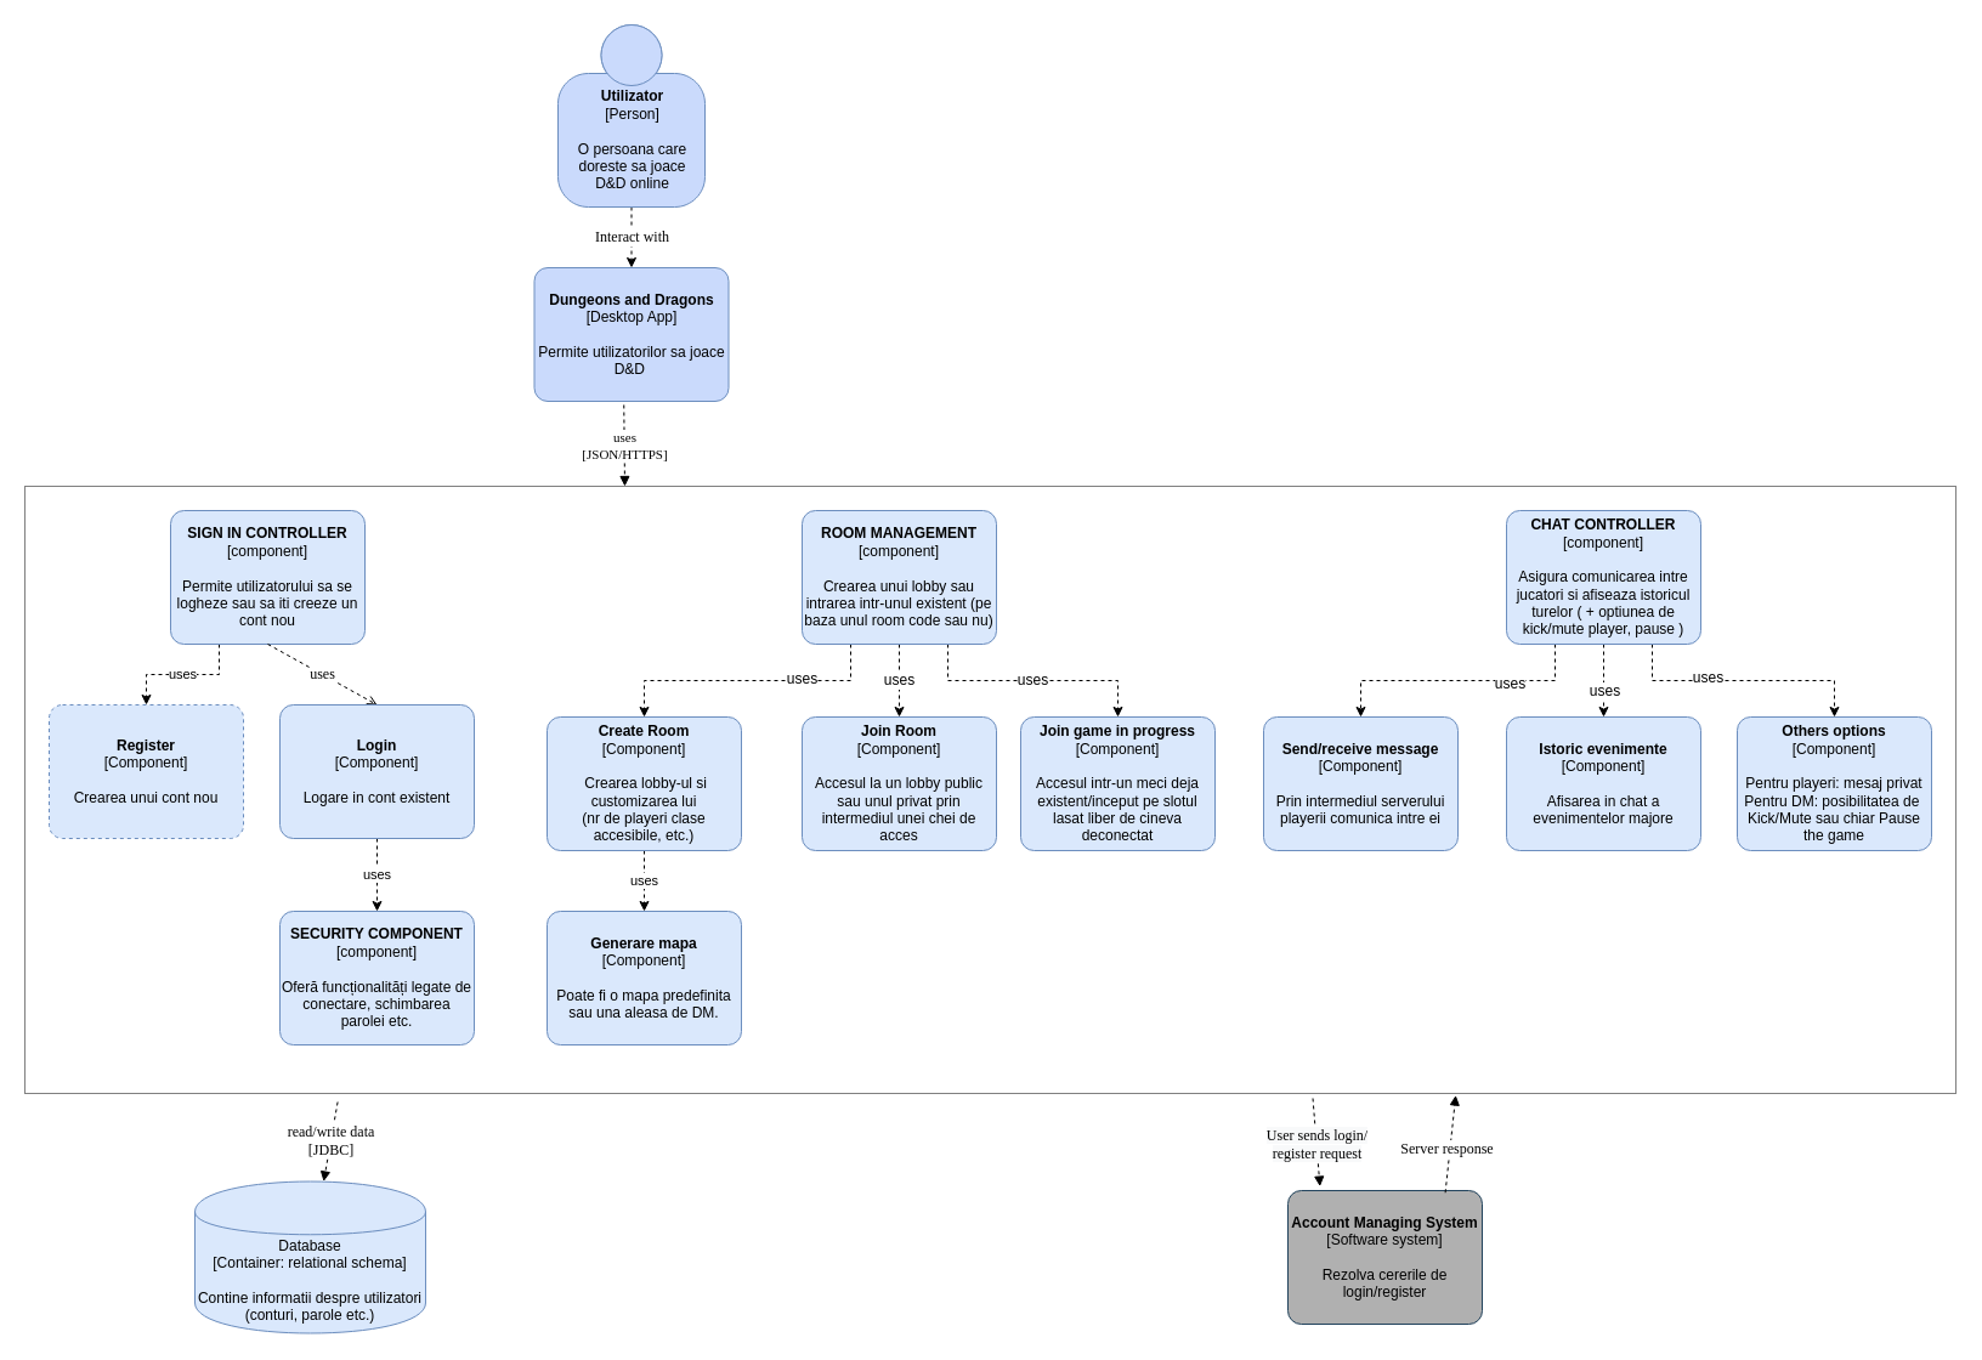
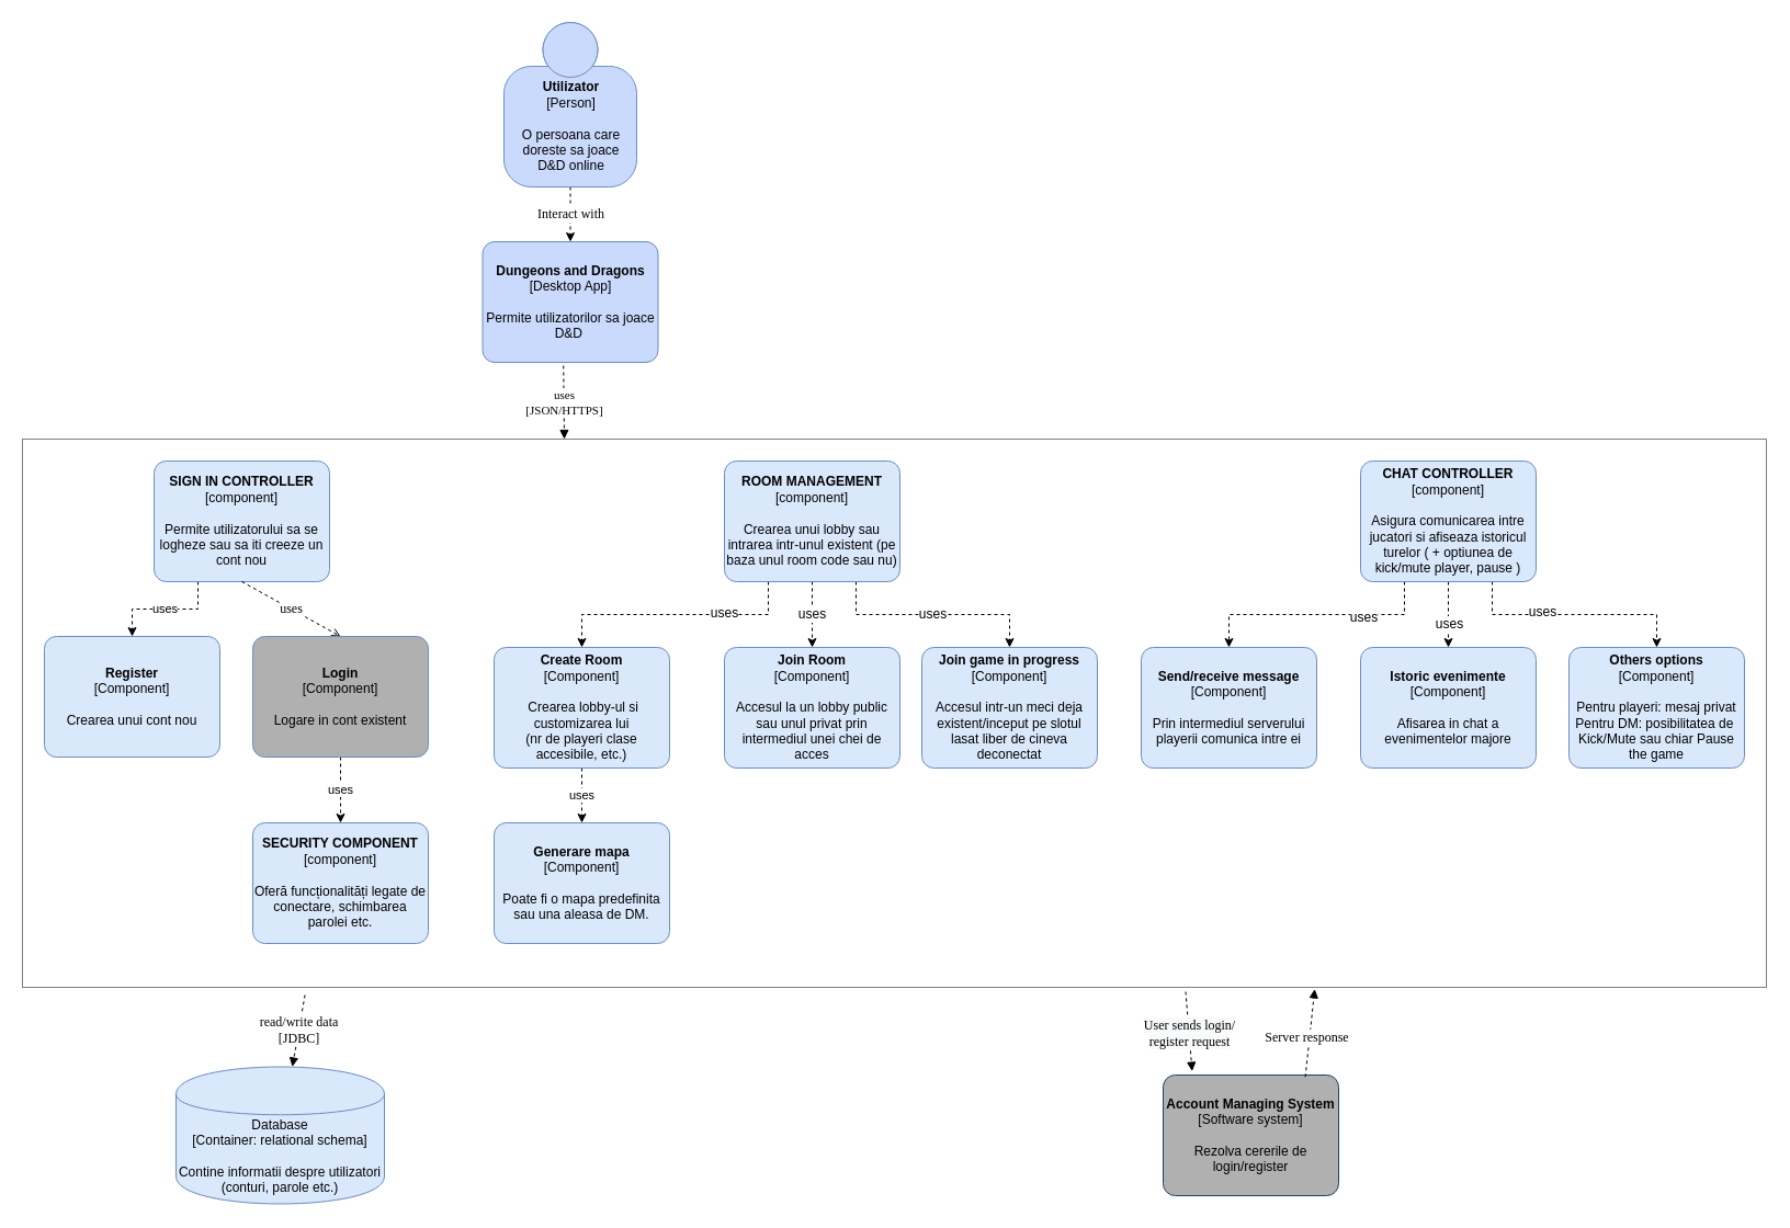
- <mxCell id="37" value="&lt;b&gt;Register&lt;/b&gt;&lt;br&gt;&lt;div&gt;[Component]&lt;/div&gt;&lt;br&gt;&lt;div&gt;Crearea unui cont nou&lt;/div&gt;" style="rounded=1;whiteSpace=wrap;html=1;labelBackgroundColor=none;fillColor=#dae8fc;fontColor=#000000;align=center;arcSize=10;strokeColor=#6c8ebf;points=[[0.25,0,0],[0.5,0,0],[0.75,0,0],[1,0.25,0],[1,0.5,0],[1,0.75,0],[0.75,1,0],[0.5,1,0],[0.25,1,0],[0,0.75,0],[0,0.5,0],[0,0.25,0]];dashed=1;" vertex="1" parent="1"><mxGeometry x="40" y="580" width="160" height="110.0" as="geometry" /></mxCell>
+ <mxCell id="37" value="&lt;b&gt;Register&lt;/b&gt;&lt;br&gt;&lt;div&gt;[Component]&lt;/div&gt;&lt;br&gt;&lt;div&gt;Crearea unui cont nou&lt;/div&gt;" style="rounded=1;whiteSpace=wrap;html=1;labelBackgroundColor=none;fillColor=#dae8fc;fontColor=#000000;align=center;arcSize=10;strokeColor=#6c8ebf;points=[[0.25,0,0],[0.5,0,0],[0.75,0,0],[1,0.25,0],[1,0.5,0],[1,0.75,0],[0.75,1,0],[0.5,1,0],[0.25,1,0],[0,0.75,0],[0,0.5,0],[0,0.25,0]];" vertex="1" parent="1"><mxGeometry x="40" y="580" width="160" height="110.0" as="geometry" /></mxCell>
- <mxCell id="36" value="&lt;b&gt;Login&lt;/b&gt;&lt;br&gt;&lt;div&gt;[Component]&lt;/div&gt;&lt;br&gt;&lt;div&gt;Logare in cont existent&lt;/div&gt;" style="rounded=1;whiteSpace=wrap;html=1;labelBackgroundColor=none;fillColor=#dae8fc;fontColor=#000000;align=center;arcSize=10;strokeColor=#6c8ebf;points=[[0.25,0,0],[0.5,0,0],[0.75,0,0],[1,0.25,0],[1,0.5,0],[1,0.75,0],[0.75,1,0],[0.5,1,0],[0.25,1,0],[0,0.75,0],[0,0.5,0],[0,0.25,0]];" vertex="1" parent="1"><mxGeometry x="230" y="580" width="160" height="110.0" as="geometry" /></mxCell>
+ <mxCell id="36" value="&lt;b&gt;Login&lt;/b&gt;&lt;br&gt;&lt;div&gt;[Component]&lt;/div&gt;&lt;br&gt;&lt;div&gt;Logare in cont existent&lt;/div&gt;" style="rounded=1;whiteSpace=wrap;html=1;labelBackgroundColor=none;fillColor=#b0b0b0;fontColor=#000000;align=center;arcSize=10;strokeColor=#6c8ebf;points=[[0.25,0,0],[0.5,0,0],[0.75,0,0],[1,0.25,0],[1,0.5,0],[1,0.75,0],[0.75,1,0],[0.5,1,0],[0.25,1,0],[0,0.75,0],[0,0.5,0],[0,0.25,0]];" vertex="1" parent="1"><mxGeometry x="230" y="580" width="160" height="110.0" as="geometry" /></mxCell>
